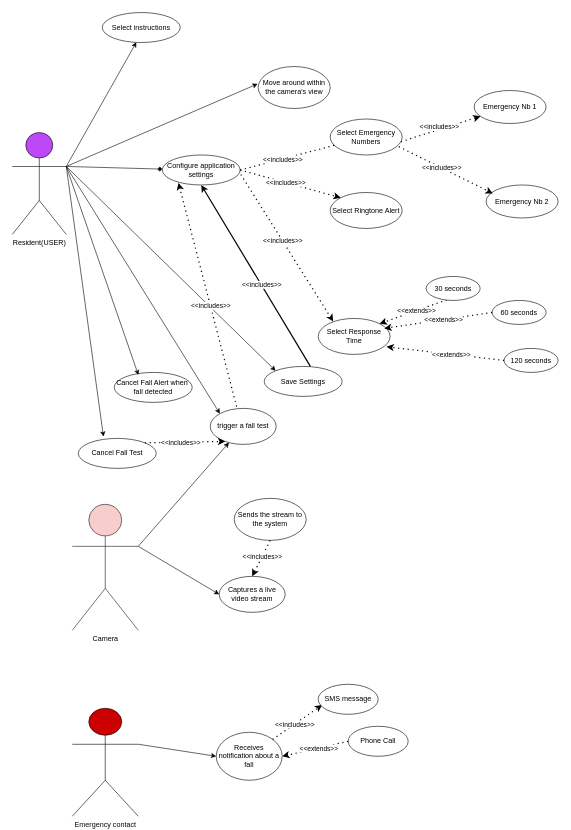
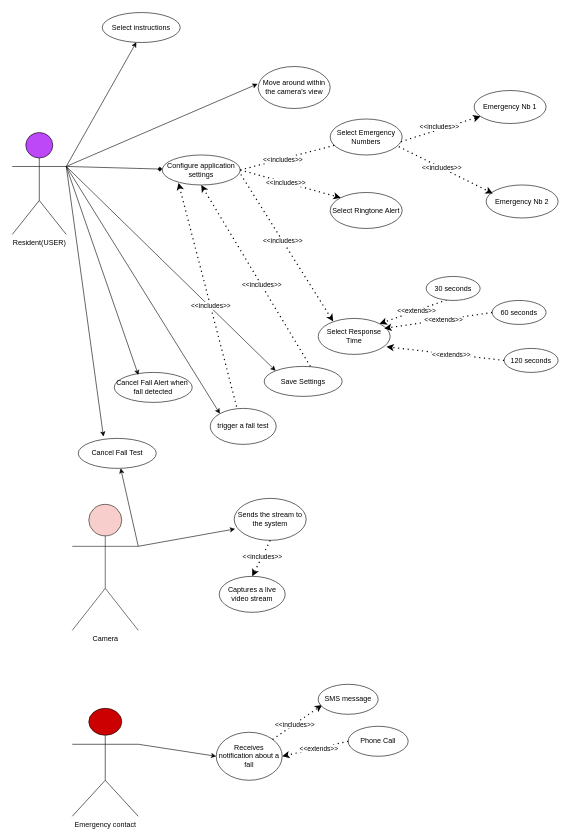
- <mxCell id="51" value="" style="endArrow=classic;dashed=0;html=1;dashPattern=1 3;strokeWidth=2;rounded=0;exitX=0.592;exitY=0;exitDx=0;exitDy=0;exitPerimeter=0;entryX=0.5;entryY=1;entryDx=0;entryDy=0;" edge="1" parent="1" source="50" target="42"><mxGeometry width="50" height="50" relative="1" as="geometry"><mxPoint x="411" y="300" as="sourcePoint" /><mxPoint x="565" y="545" as="targetPoint" /></mxGeometry></mxCell>
+ <mxCell id="51" value="" style="endArrow=classic;dashed=1;html=1;dashPattern=1 3;strokeWidth=2;rounded=0;exitX=0.592;exitY=0;exitDx=0;exitDy=0;exitPerimeter=0;entryX=0.5;entryY=1;entryDx=0;entryDy=0;" edge="1" parent="1" source="50" target="42"><mxGeometry width="50" height="50" relative="1" as="geometry"><mxPoint x="411" y="300" as="sourcePoint" /><mxPoint x="565" y="545" as="targetPoint" /></mxGeometry></mxCell>
- <mxCell id="54" value="" style="endArrow=classic;dashed=1;html=1;dashPattern=1 3;strokeWidth=2;rounded=0;exitX=1;exitY=0;exitDx=0;exitDy=0;entryX=0.227;entryY=0.917;entryDx=0;entryDy=0;entryPerimeter=0;" edge="1" parent="1" source="53" target="3"><mxGeometry width="50" height="50" relative="1" as="geometry"><mxPoint x="411" y="300" as="sourcePoint" /><mxPoint x="418" y="678" as="targetPoint" /></mxGeometry></mxCell>
- <mxCell id="55" value="&amp;lt;&amp;lt;includes&amp;gt;&amp;gt;" style="edgeLabel;html=1;align=center;verticalAlign=middle;resizable=0;points=[];" vertex="1" connectable="0" parent="54"><mxGeometry x="-0.099" relative="1" as="geometry"><mxPoint as="offset" /></mxGeometry></mxCell>
- <mxCell id="32" value="" style="endArrow=classic;html=1;rounded=0;exitX=1;exitY=0.333;exitDx=0;exitDy=0;exitPerimeter=0;" parent="1" source="26" target="3" edge="1"><mxGeometry width="50" height="50" relative="1" as="geometry"><mxPoint x="240" y="920" as="sourcePoint" /><mxPoint x="375" y="1000" as="targetPoint" /></mxGeometry></mxCell>
+ <mxCell id="32" value="" style="endArrow=classic;html=1;rounded=0;exitX=1;exitY=0.333;exitDx=0;exitDy=0;exitPerimeter=0;entryX=0.012;entryY=0.728;entryDx=0;entryDy=0;entryPerimeter=0;" parent="1" source="26" target="31" edge="1"><mxGeometry width="50" height="50" relative="1" as="geometry"><mxPoint x="240" y="920" as="sourcePoint" /><mxPoint x="375" y="1000" as="targetPoint" /></mxGeometry></mxCell>
- <mxCell id="29" value="" style="endArrow=classic;html=1;rounded=0;exitX=1;exitY=0.333;exitDx=0;exitDy=0;exitPerimeter=0;entryX=0;entryY=0.5;entryDx=0;entryDy=0;" parent="1" source="26" target="30" edge="1"><mxGeometry width="50" height="50" relative="1" as="geometry"><mxPoint x="369" y="800" as="sourcePoint" /><mxPoint x="360" y="1020" as="targetPoint" /></mxGeometry></mxCell>
+ <mxCell id="29" value="" style="endArrow=classic;html=1;rounded=0;exitX=1;exitY=0.333;exitDx=0;exitDy=0;exitPerimeter=0;" parent="1" source="26" target="53" edge="1"><mxGeometry width="50" height="50" relative="1" as="geometry"><mxPoint x="369" y="800" as="sourcePoint" /><mxPoint x="360" y="1020" as="targetPoint" /></mxGeometry></mxCell>
